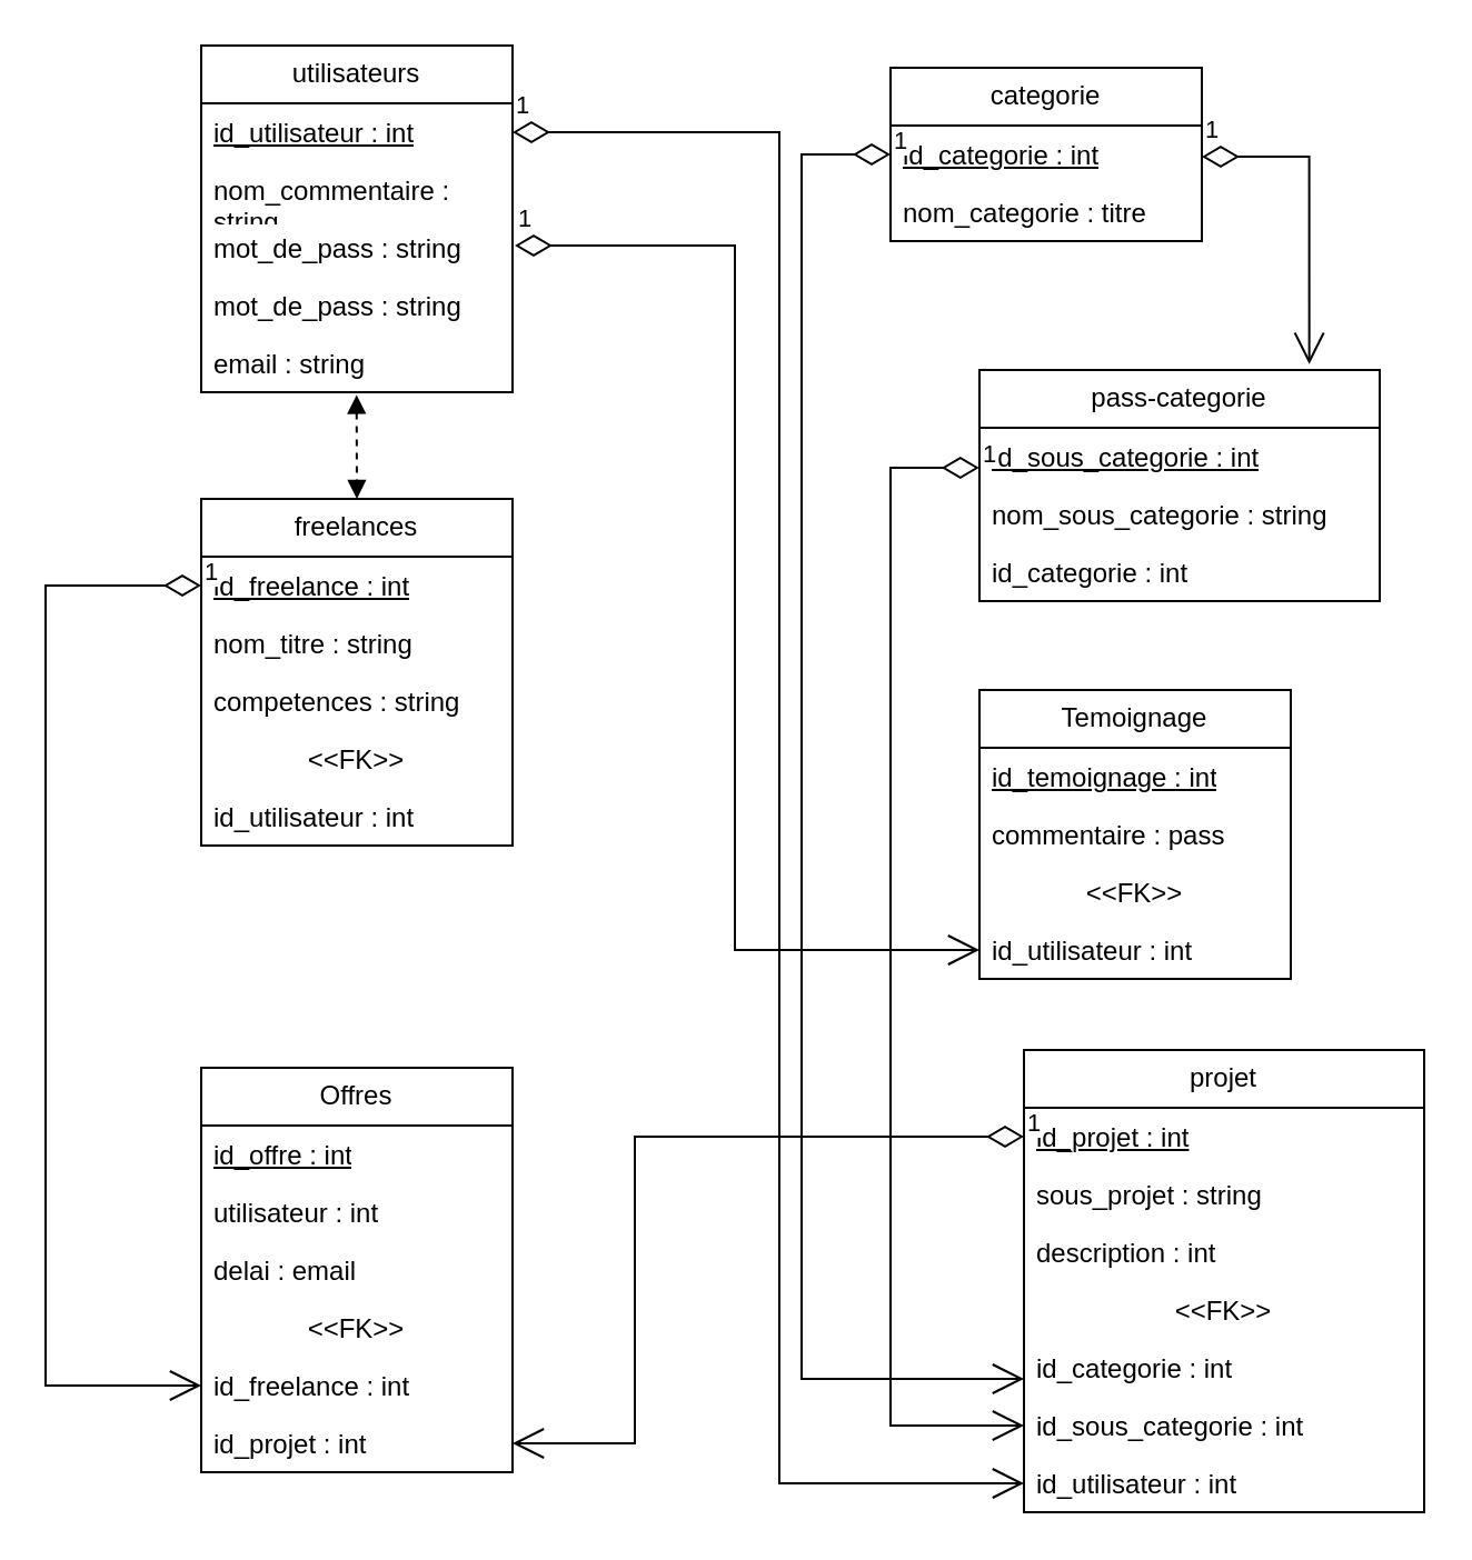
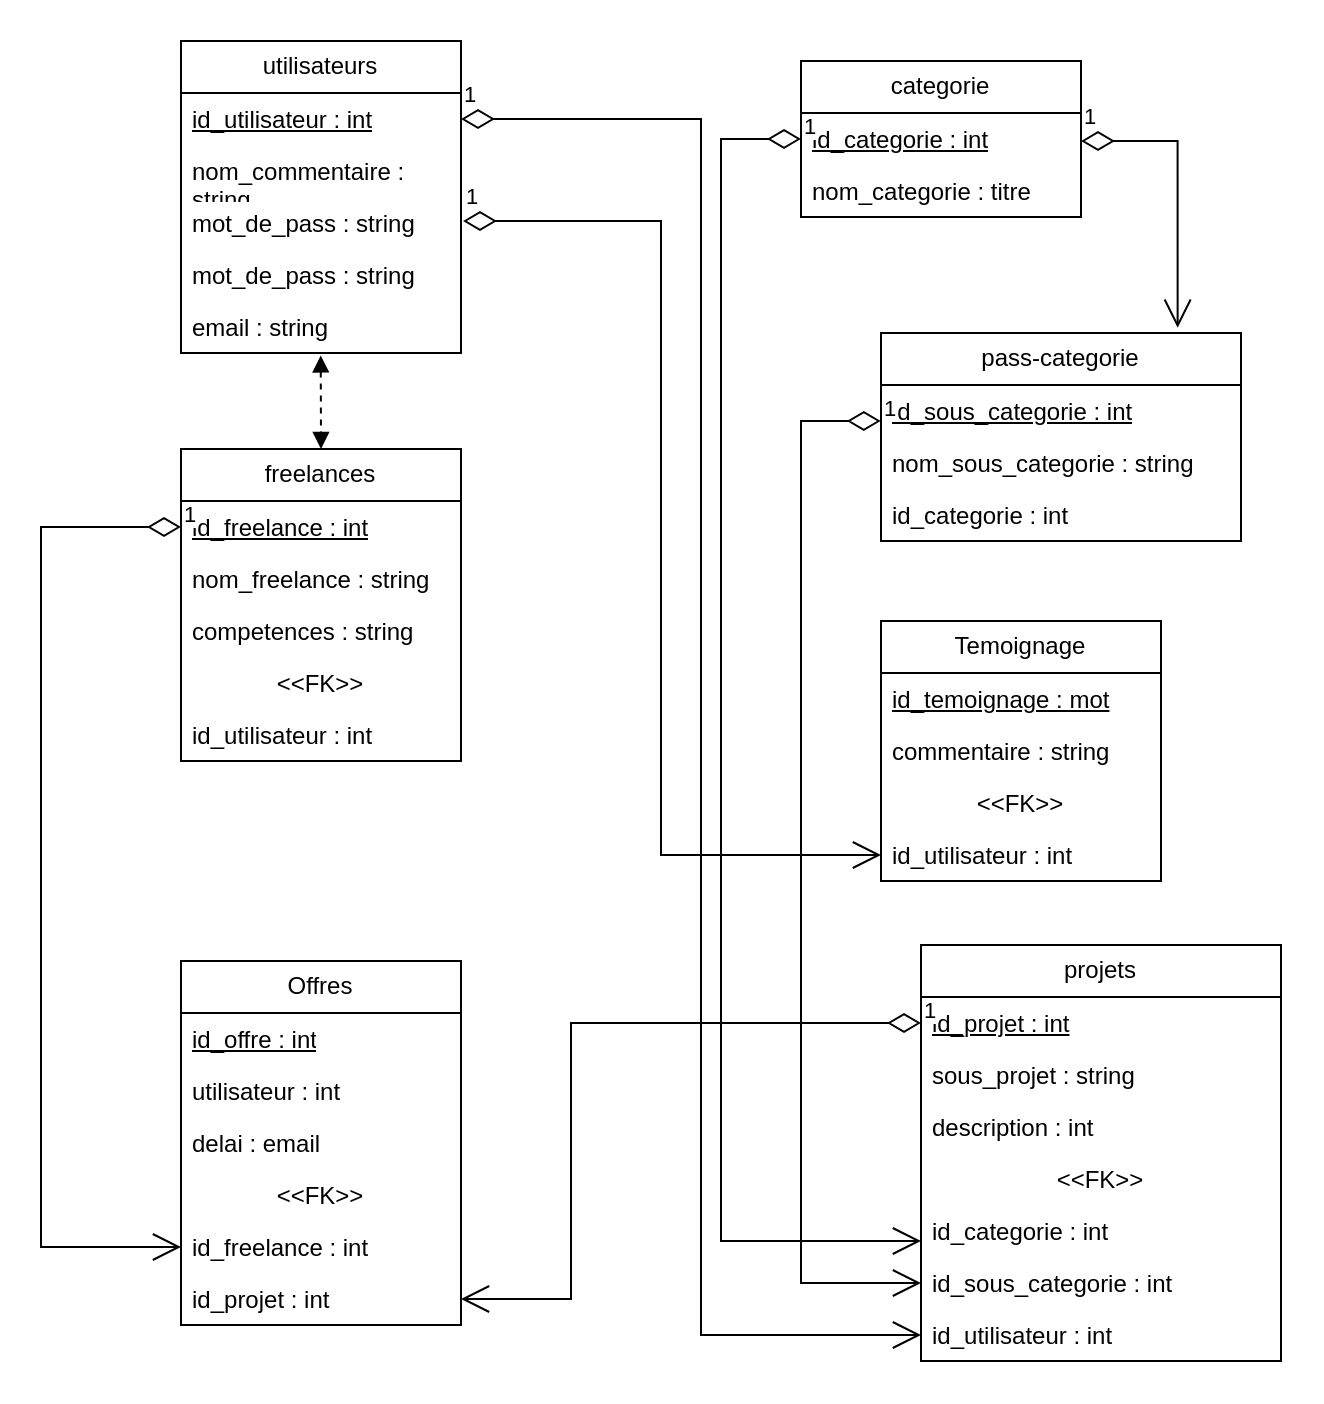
- <mxCell id="25" value="nom_titre : string" style="text;strokeColor=none;fillColor=none;align=left;verticalAlign=top;spacingLeft=4;spacingRight=4;overflow=hidden;rotatable=0;points=[[0,0.5],[1,0.5]];portConstraint=eastwest;whiteSpace=wrap;html=1;" vertex="1" parent="23"><mxGeometry y="52" width="140" height="26" as="geometry" /></mxCell>
+ <mxCell id="25" value="nom_freelance : string" style="text;strokeColor=none;fillColor=none;align=left;verticalAlign=top;spacingLeft=4;spacingRight=4;overflow=hidden;rotatable=0;points=[[0,0.5],[1,0.5]];portConstraint=eastwest;whiteSpace=wrap;html=1;" vertex="1" parent="23"><mxGeometry y="52" width="140" height="26" as="geometry" /></mxCell>
- <mxCell id="37" value="&lt;u&gt;id_temoignage : int&lt;/u&gt;" style="text;strokeColor=none;fillColor=none;align=left;verticalAlign=top;spacingLeft=4;spacingRight=4;overflow=hidden;rotatable=0;points=[[0,0.5],[1,0.5]];portConstraint=eastwest;whiteSpace=wrap;html=1;" vertex="1" parent="36"><mxGeometry y="26" width="140" height="26" as="geometry" /></mxCell>
+ <mxCell id="37" value="&lt;u&gt;id_temoignage : mot&lt;/u&gt;" style="text;strokeColor=none;fillColor=none;align=left;verticalAlign=top;spacingLeft=4;spacingRight=4;overflow=hidden;rotatable=0;points=[[0,0.5],[1,0.5]];portConstraint=eastwest;whiteSpace=wrap;html=1;" vertex="1" parent="36"><mxGeometry y="26" width="140" height="26" as="geometry" /></mxCell>
- <mxCell id="38" value="commentaire : pass" style="text;strokeColor=none;fillColor=none;align=left;verticalAlign=top;spacingLeft=4;spacingRight=4;overflow=hidden;rotatable=0;points=[[0,0.5],[1,0.5]];portConstraint=eastwest;whiteSpace=wrap;html=1;" vertex="1" parent="36"><mxGeometry y="52" width="140" height="26" as="geometry" /></mxCell>
+ <mxCell id="38" value="commentaire : string" style="text;strokeColor=none;fillColor=none;align=left;verticalAlign=top;spacingLeft=4;spacingRight=4;overflow=hidden;rotatable=0;points=[[0,0.5],[1,0.5]];portConstraint=eastwest;whiteSpace=wrap;html=1;" vertex="1" parent="36"><mxGeometry y="52" width="140" height="26" as="geometry" /></mxCell>
- <mxCell id="15" value="projet" style="swimlane;fontStyle=0;childLayout=stackLayout;horizontal=1;startSize=26;fillColor=none;horizontalStack=0;resizeParent=1;resizeParentMax=0;resizeLast=0;collapsible=1;marginBottom=0;whiteSpace=wrap;html=1;" vertex="1" parent="1"><mxGeometry x="460" y="472" width="180" height="208" as="geometry" /></mxCell>
+ <mxCell id="15" value="projets" style="swimlane;fontStyle=0;childLayout=stackLayout;horizontal=1;startSize=26;fillColor=none;horizontalStack=0;resizeParent=1;resizeParentMax=0;resizeLast=0;collapsible=1;marginBottom=0;whiteSpace=wrap;html=1;" vertex="1" parent="1"><mxGeometry x="460" y="472" width="180" height="208" as="geometry" /></mxCell>
